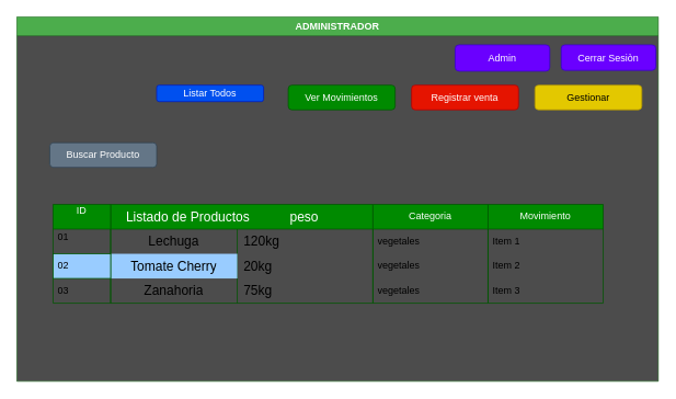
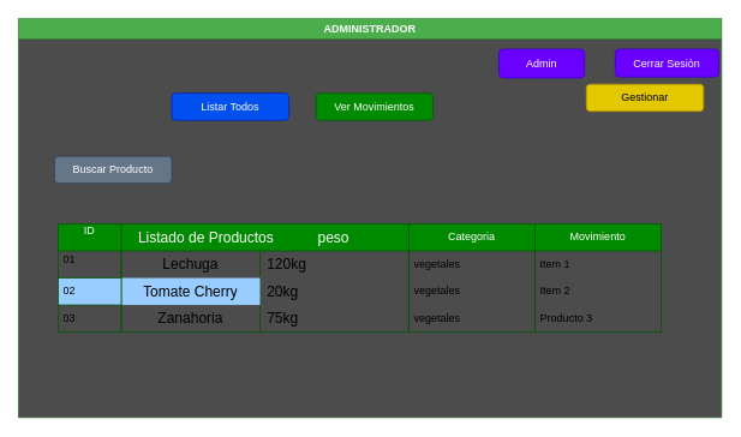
- <mxCell id="20" value="Admin" style="rounded=1;whiteSpace=wrap;html=1;fillColor=#6a00ff;fontColor=#ffffff;strokeColor=#3700CC;" parent="2" vertex="1"><mxGeometry x="533" y="34" width="115" height="32" as="geometry" /></mxCell>
+ <mxCell id="20" value="Admin" style="rounded=1;whiteSpace=wrap;html=1;fillColor=#6a00ff;fontColor=#ffffff;strokeColor=#3700CC;" parent="2" vertex="1"><mxGeometry x="533" y="34" width="95" height="32" as="geometry" /></mxCell>
- <mxCell id="4" value="Listar Todos" style="rounded=1;whiteSpace=wrap;html=1;fillColor=#0050ef;strokeColor=#001DBC;fillStyle=auto;fontColor=#ffffff;" parent="2" vertex="1"><mxGeometry x="170" y="83" width="130" height="20" as="geometry" /></mxCell>
+ <mxCell id="4" value="Listar Todos" style="rounded=1;whiteSpace=wrap;html=1;fillColor=#0050ef;strokeColor=#001DBC;fillStyle=auto;fontColor=#ffffff;" parent="2" vertex="1"><mxGeometry x="170" y="83" width="130" height="30" as="geometry" /></mxCell>
- <mxCell id="5" value="Registrar venta" style="rounded=1;whiteSpace=wrap;html=1;fillColor=#e51400;fontColor=#ffffff;strokeColor=#B20000;" parent="2" vertex="1"><mxGeometry x="480" y="83" width="130" height="30" as="geometry" /></mxCell>
- <mxCell id="6" value="Gestionar" style="rounded=1;whiteSpace=wrap;html=1;fillColor=#e3c800;fontColor=#000000;strokeColor=#B09500;" parent="2" vertex="1"><mxGeometry x="630" y="83" width="130" height="30" as="geometry" /></mxCell>
+ <mxCell id="6" value="Gestionar" style="rounded=1;whiteSpace=wrap;html=1;fillColor=#e3c800;fontColor=#000000;strokeColor=#B09500;" parent="2" vertex="1"><mxGeometry x="630" y="73" width="130" height="30" as="geometry" /></mxCell>
- <mxCell id="28" value="&lt;font style=&quot;color: rgb(0, 0, 0);&quot;&gt;Item 3&lt;/font&gt;" style="text;strokeColor=none;fillColor=none;align=left;verticalAlign=middle;spacingLeft=4;spacingRight=4;overflow=hidden;points=[[0,0.5],[1,0.5]];portConstraint=eastwest;rotatable=0;whiteSpace=wrap;html=1;" parent="25" vertex="1"><mxGeometry y="90" width="140" height="30" as="geometry" /></mxCell>
+ <mxCell id="28" value="&lt;font style=&quot;color: rgb(0, 0, 0);&quot;&gt;Producto 3&lt;/font&gt;" style="text;strokeColor=none;fillColor=none;align=left;verticalAlign=middle;spacingLeft=4;spacingRight=4;overflow=hidden;points=[[0,0.5],[1,0.5]];portConstraint=eastwest;rotatable=0;whiteSpace=wrap;html=1;" parent="25" vertex="1"><mxGeometry y="90" width="140" height="30" as="geometry" /></mxCell>
